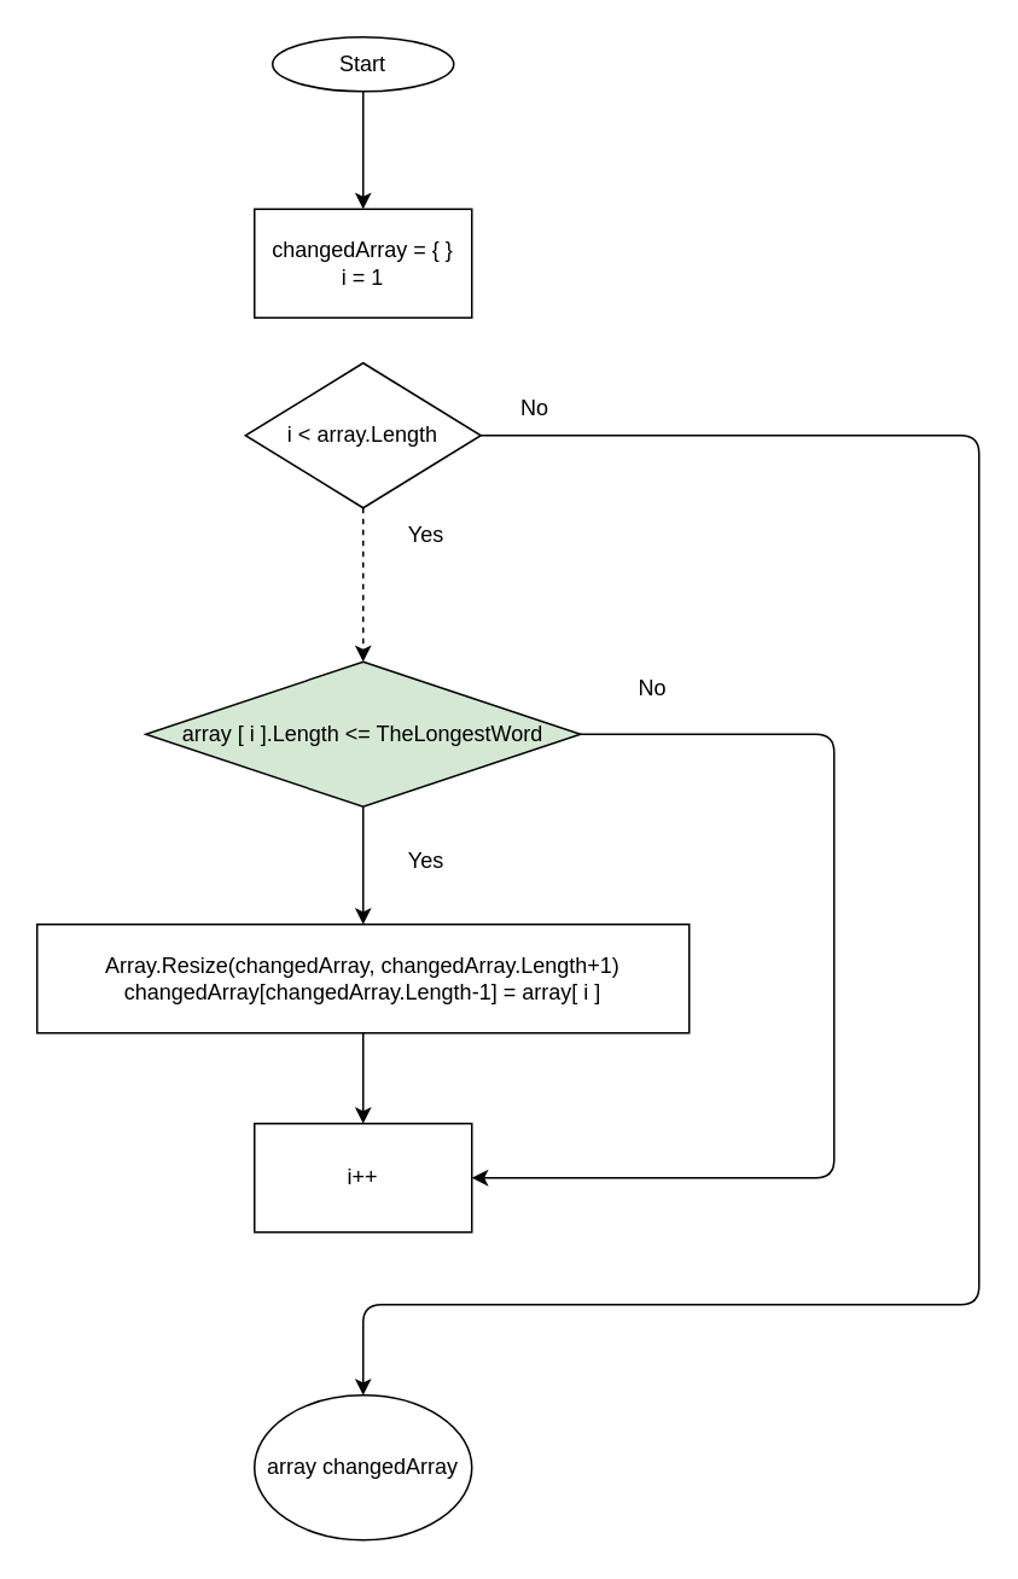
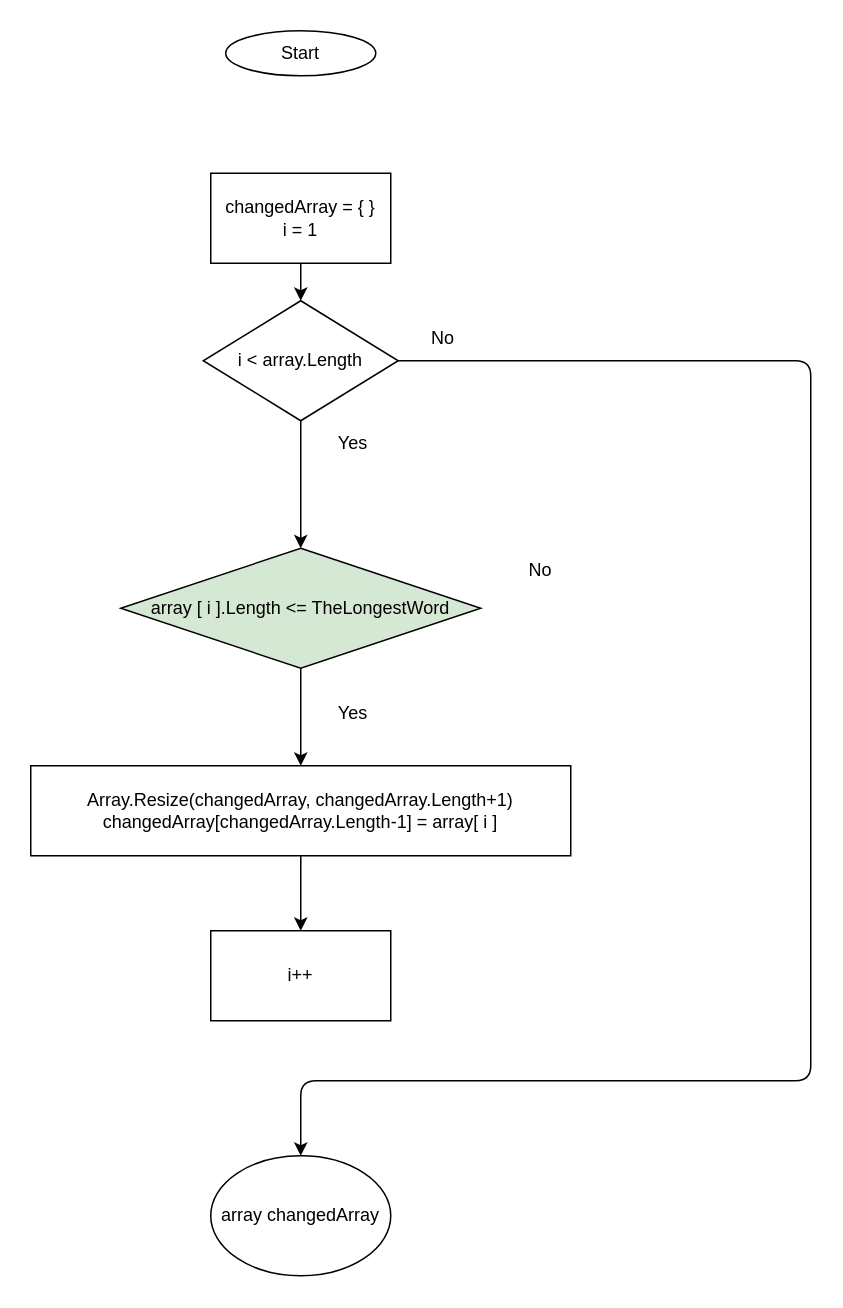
- <mxCell id="2" value="" style="edgeStyle=none;html=1;" edge="1" parent="1" source="3" target="5"><mxGeometry relative="1" as="geometry" /></mxCell>
+ <mxCell id="4" value="" style="edgeStyle=none;html=1;" edge="1" parent="1" source="5" target="7"><mxGeometry relative="1" as="geometry" /></mxCell>
- <mxCell id="6" value="" style="edgeStyle=none;html=1;dashed=1;" edge="1" parent="1" source="7" target="9"><mxGeometry relative="1" as="geometry" /></mxCell>
+ <mxCell id="6" value="" style="edgeStyle=none;html=1;" edge="1" parent="1" source="7" target="9"><mxGeometry relative="1" as="geometry" /></mxCell>
- <mxCell id="14" value="" style="endArrow=classic;html=1;entryX=1;entryY=0.5;entryDx=0;entryDy=0;exitX=1;exitY=0.5;exitDx=0;exitDy=0;" edge="1" parent="1" source="9" target="12"><mxGeometry width="50" height="50" relative="1" as="geometry"><mxPoint x="210" y="420" as="sourcePoint" /><mxPoint x="260" y="370" as="targetPoint" /><Array as="points"><mxPoint x="460" y="405" /><mxPoint x="460" y="650" /></Array></mxGeometry></mxCell>
